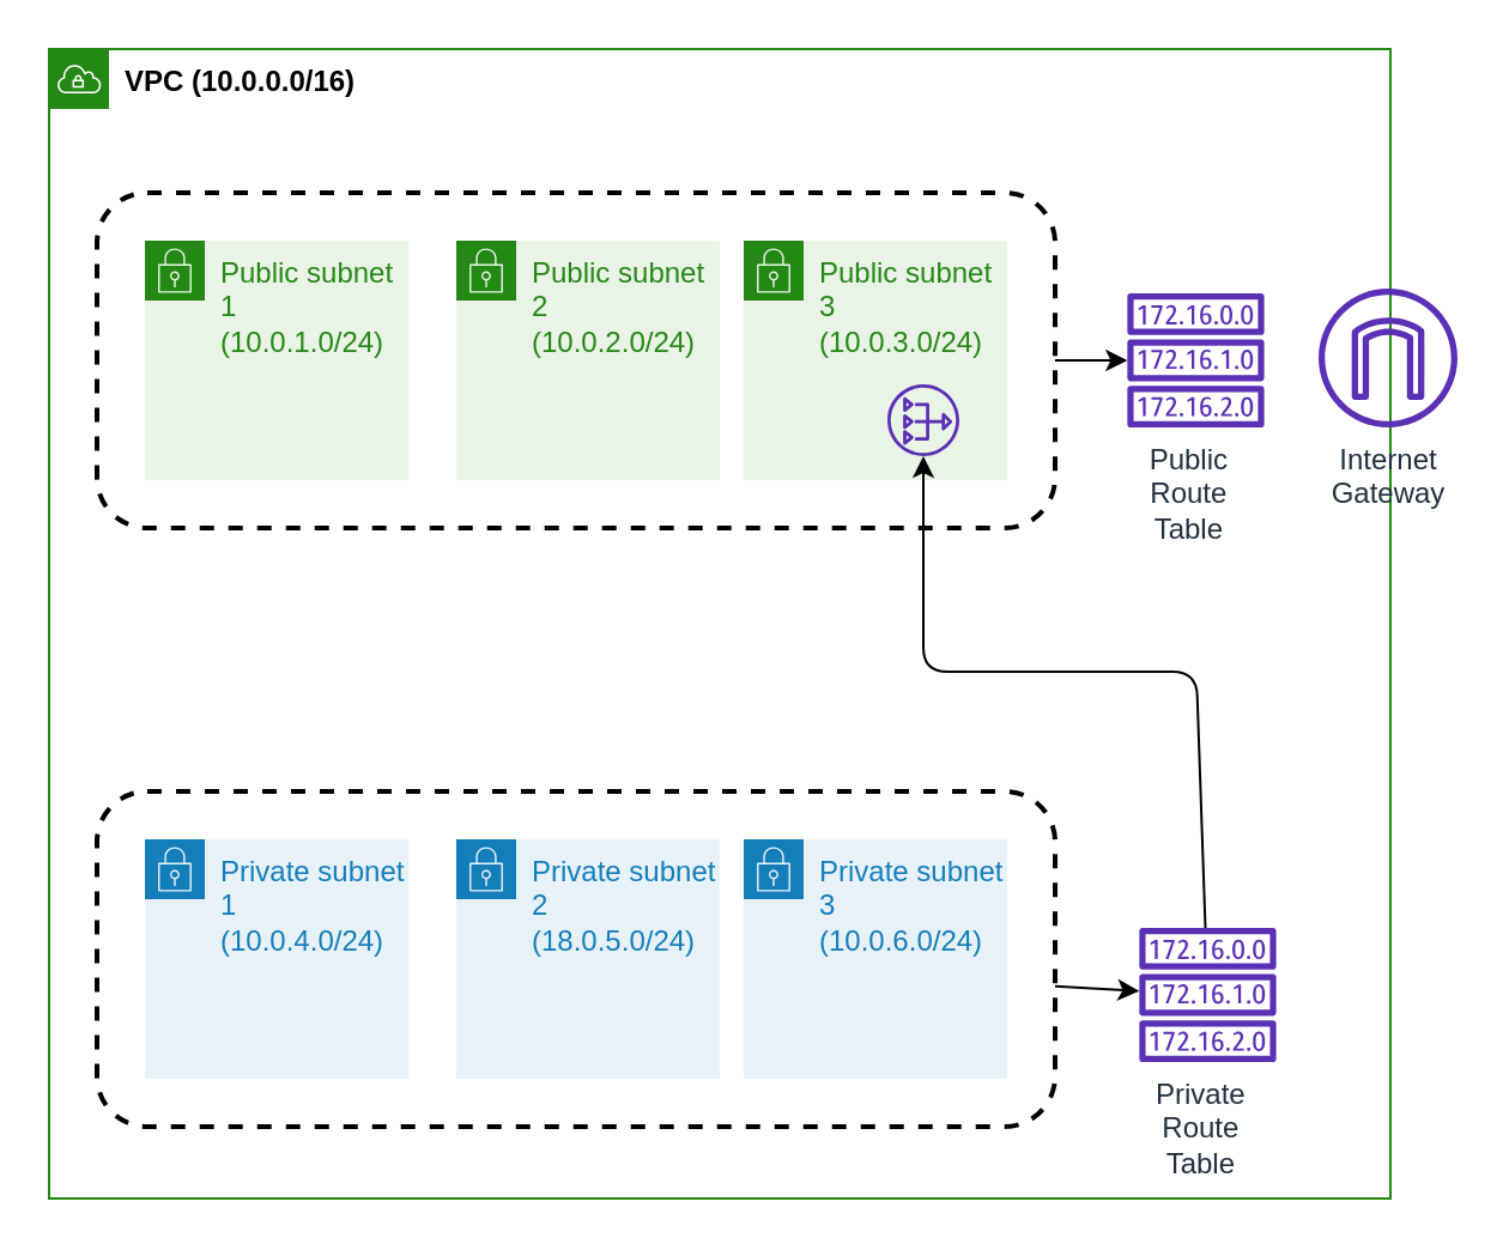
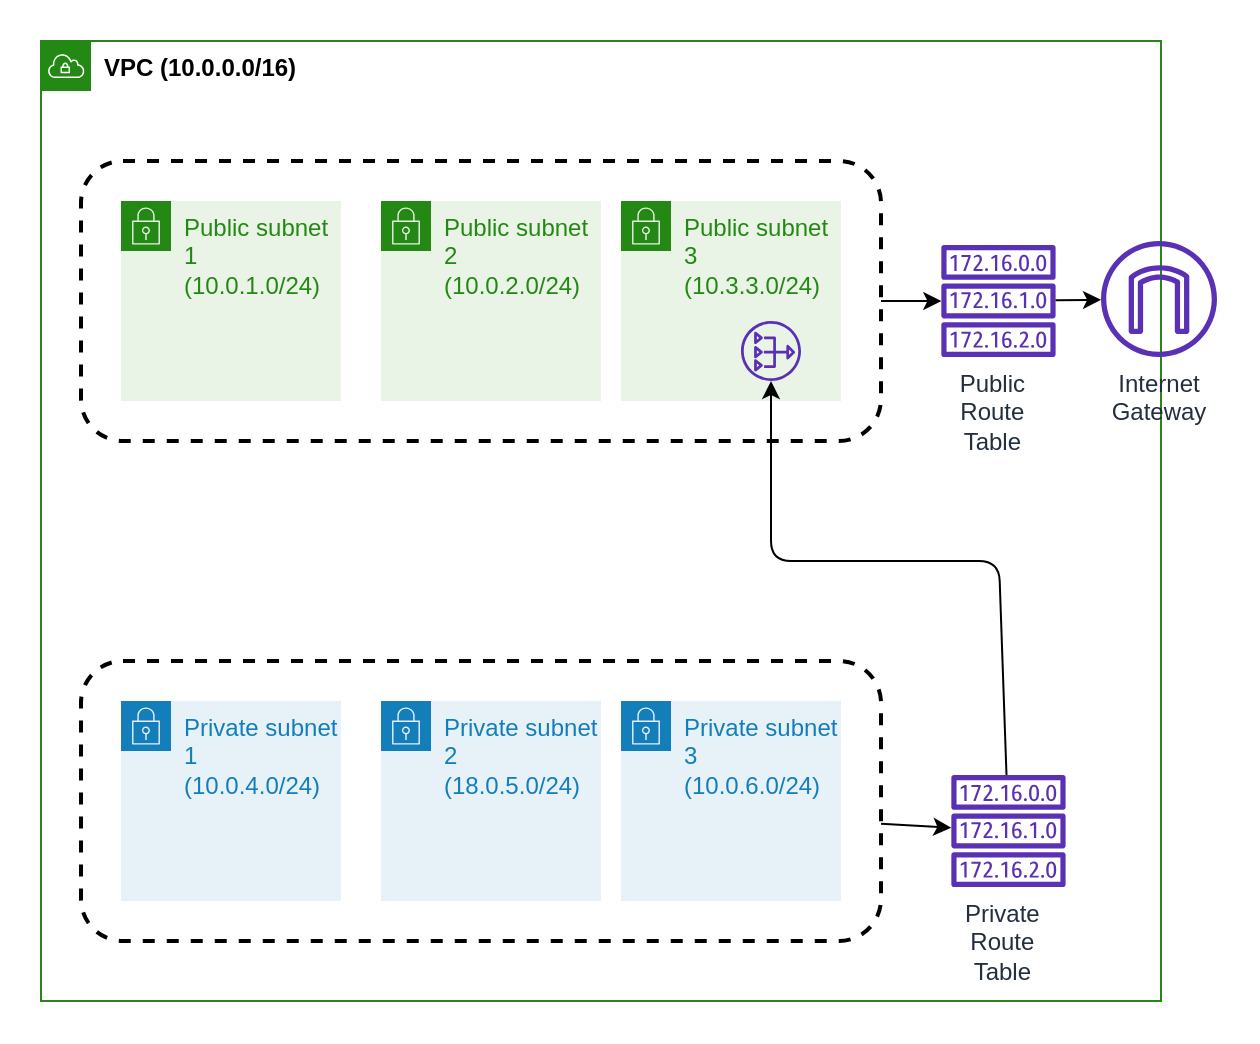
- <mxCell id="5" value="Public subnet 3&lt;br&gt;(10.0.3.0/24)" style="points=[[0,0],[0.25,0],[0.5,0],[0.75,0],[1,0],[1,0.25],[1,0.5],[1,0.75],[1,1],[0.75,1],[0.5,1],[0.25,1],[0,1],[0,0.75],[0,0.5],[0,0.25]];outlineConnect=0;gradientColor=none;html=1;whiteSpace=wrap;fontSize=12;fontStyle=0;shape=mxgraph.aws4.group;grIcon=mxgraph.aws4.group_security_group;grStroke=0;strokeColor=#248814;fillColor=#E9F3E6;verticalAlign=top;align=left;spacingLeft=30;fontColor=#248814;dashed=0;" vertex="1" parent="1"><mxGeometry x="310" y="100" width="110" height="100" as="geometry" /></mxCell>
+ <mxCell id="5" value="Public subnet 3&lt;br&gt;(10.3.3.0/24)" style="points=[[0,0],[0.25,0],[0.5,0],[0.75,0],[1,0],[1,0.25],[1,0.5],[1,0.75],[1,1],[0.75,1],[0.5,1],[0.25,1],[0,1],[0,0.75],[0,0.5],[0,0.25]];outlineConnect=0;gradientColor=none;html=1;whiteSpace=wrap;fontSize=12;fontStyle=0;shape=mxgraph.aws4.group;grIcon=mxgraph.aws4.group_security_group;grStroke=0;strokeColor=#248814;fillColor=#E9F3E6;verticalAlign=top;align=left;spacingLeft=30;fontColor=#248814;dashed=0;" vertex="1" parent="1"><mxGeometry x="310" y="100" width="110" height="100" as="geometry" /></mxCell>
+ <mxCell id="13" value="" style="endArrow=classic;html=1;" edge="1" parent="1" source="10" target="9"><mxGeometry width="50" height="50" relative="1" as="geometry"><mxPoint x="330" y="350" as="sourcePoint" /><mxPoint x="380" y="300" as="targetPoint" /></mxGeometry></mxCell>
